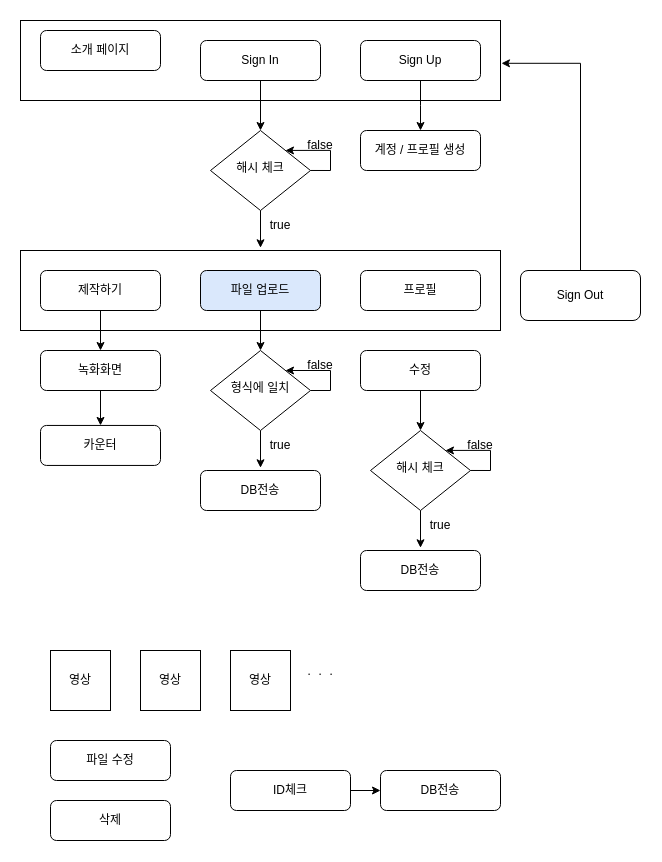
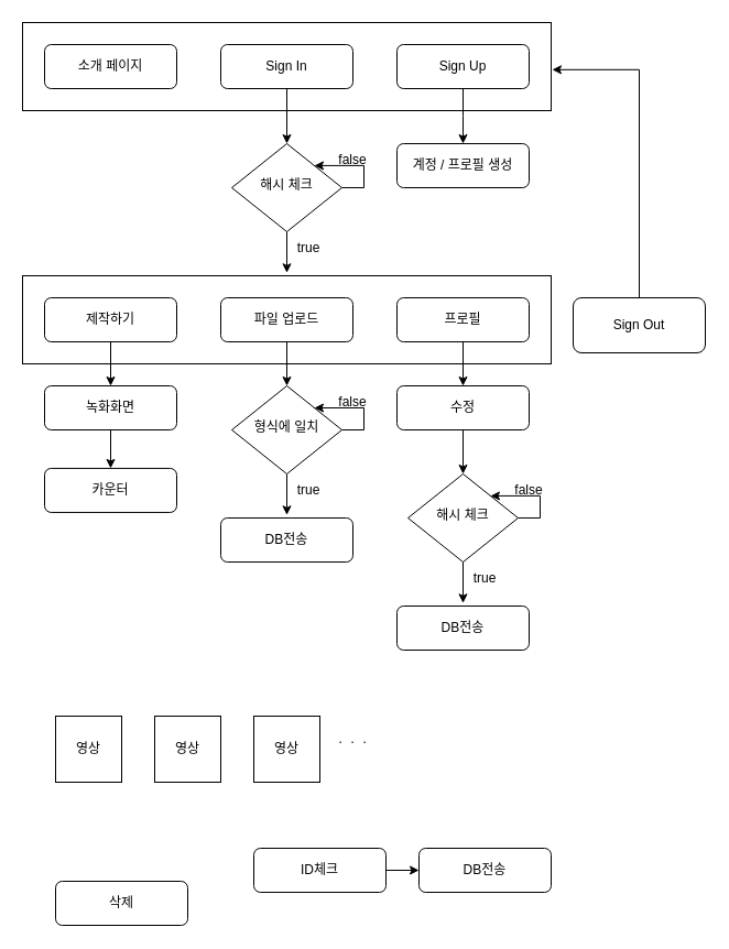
- <mxCell id="4" value="소개 페이지" style="rounded=1;whiteSpace=wrap;html=1;fontSize=12;glass=0;strokeWidth=1;shadow=0;" vertex="1" parent="1"><mxGeometry x="40" y="30" width="120" height="40" as="geometry" /></mxCell>
+ <mxCell id="4" value="소개 페이지" style="rounded=1;whiteSpace=wrap;html=1;fontSize=12;glass=0;strokeWidth=1;shadow=0;" vertex="1" parent="1"><mxGeometry x="40" y="40" width="120" height="40" as="geometry" /></mxCell>
- <mxCell id="10" value="파일 업로드" style="rounded=1;whiteSpace=wrap;html=1;fontSize=12;glass=0;strokeWidth=1;shadow=0;fillColor=#dae8fc;" vertex="1" parent="1"><mxGeometry x="200" y="270" width="120" height="40" as="geometry" /></mxCell>
+ <mxCell id="10" value="파일 업로드" style="rounded=1;whiteSpace=wrap;html=1;fontSize=12;glass=0;strokeWidth=1;shadow=0;" vertex="1" parent="1"><mxGeometry x="200" y="270" width="120" height="40" as="geometry" /></mxCell>
+ <mxCell id="25" style="edgeStyle=orthogonalEdgeStyle;rounded=0;orthogonalLoop=1;jettySize=auto;html=1;entryX=0.5;entryY=0;entryDx=0;entryDy=0;" edge="1" parent="1" source="26" target="41"><mxGeometry relative="1" as="geometry" /></mxCell>
- <mxCell id="44" value="파일 수정" style="rounded=1;whiteSpace=wrap;html=1;fontSize=12;glass=0;strokeWidth=1;shadow=0;" vertex="1" parent="1"><mxGeometry x="50" y="740" width="120" height="40" as="geometry" /></mxCell>
